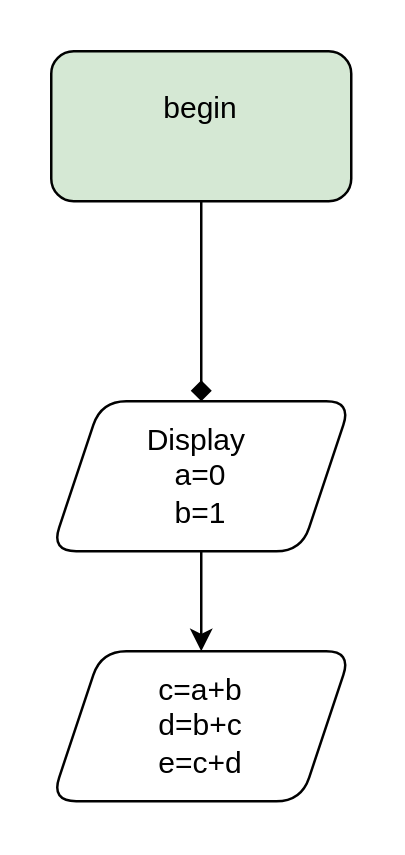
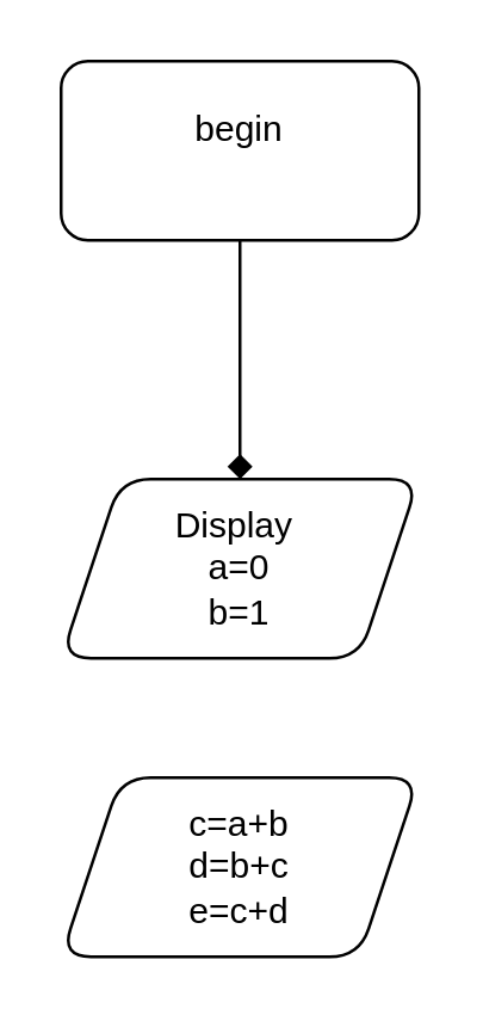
- <mxCell id="3" value="begin&lt;div&gt;&lt;br&gt;&lt;/div&gt;" style="rounded=1;whiteSpace=wrap;html=1;fillColor=#d5e8d4;" vertex="1" parent="1"><mxGeometry x="20" y="20" width="120" height="60" as="geometry" /></mxCell>
+ <mxCell id="3" value="begin&lt;div&gt;&lt;br&gt;&lt;/div&gt;" style="rounded=1;whiteSpace=wrap;html=1;" vertex="1" parent="1"><mxGeometry x="20" y="20" width="120" height="60" as="geometry" /></mxCell>
- <mxCell id="4" value="" style="edgeStyle=orthogonalEdgeStyle;rounded=0;orthogonalLoop=1;jettySize=auto;html=1;" edge="1" parent="1" source="5" target="6"><mxGeometry relative="1" as="geometry" /></mxCell>
